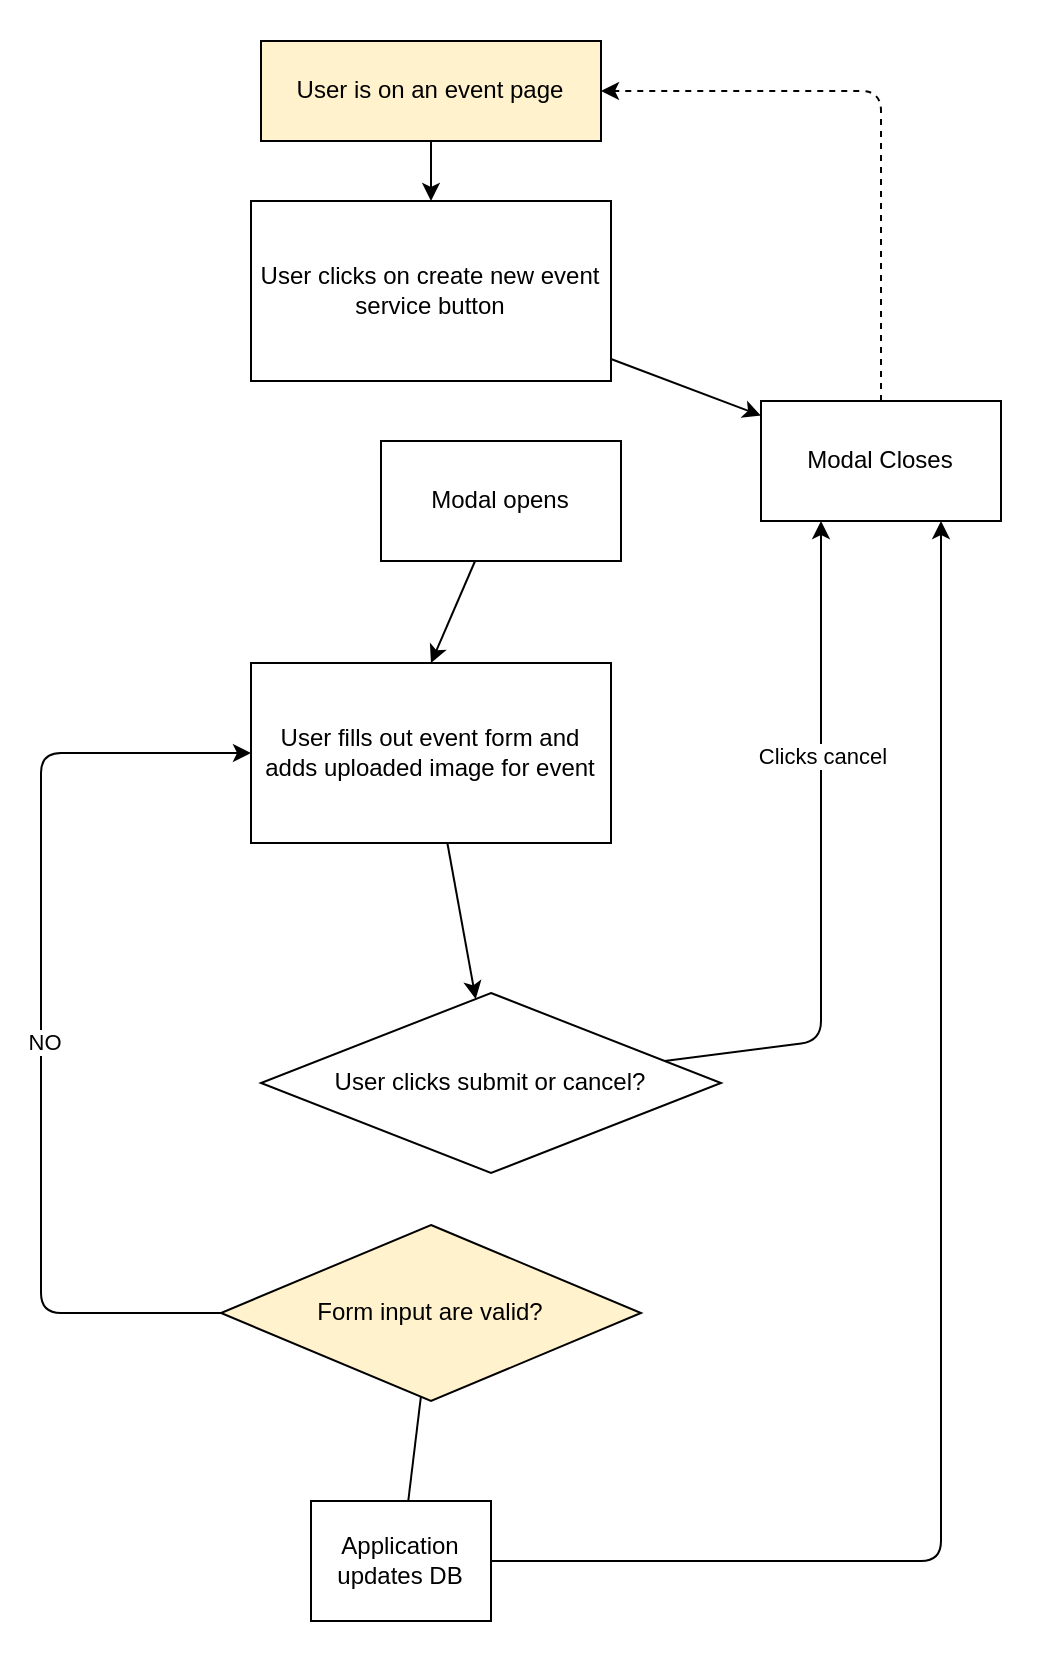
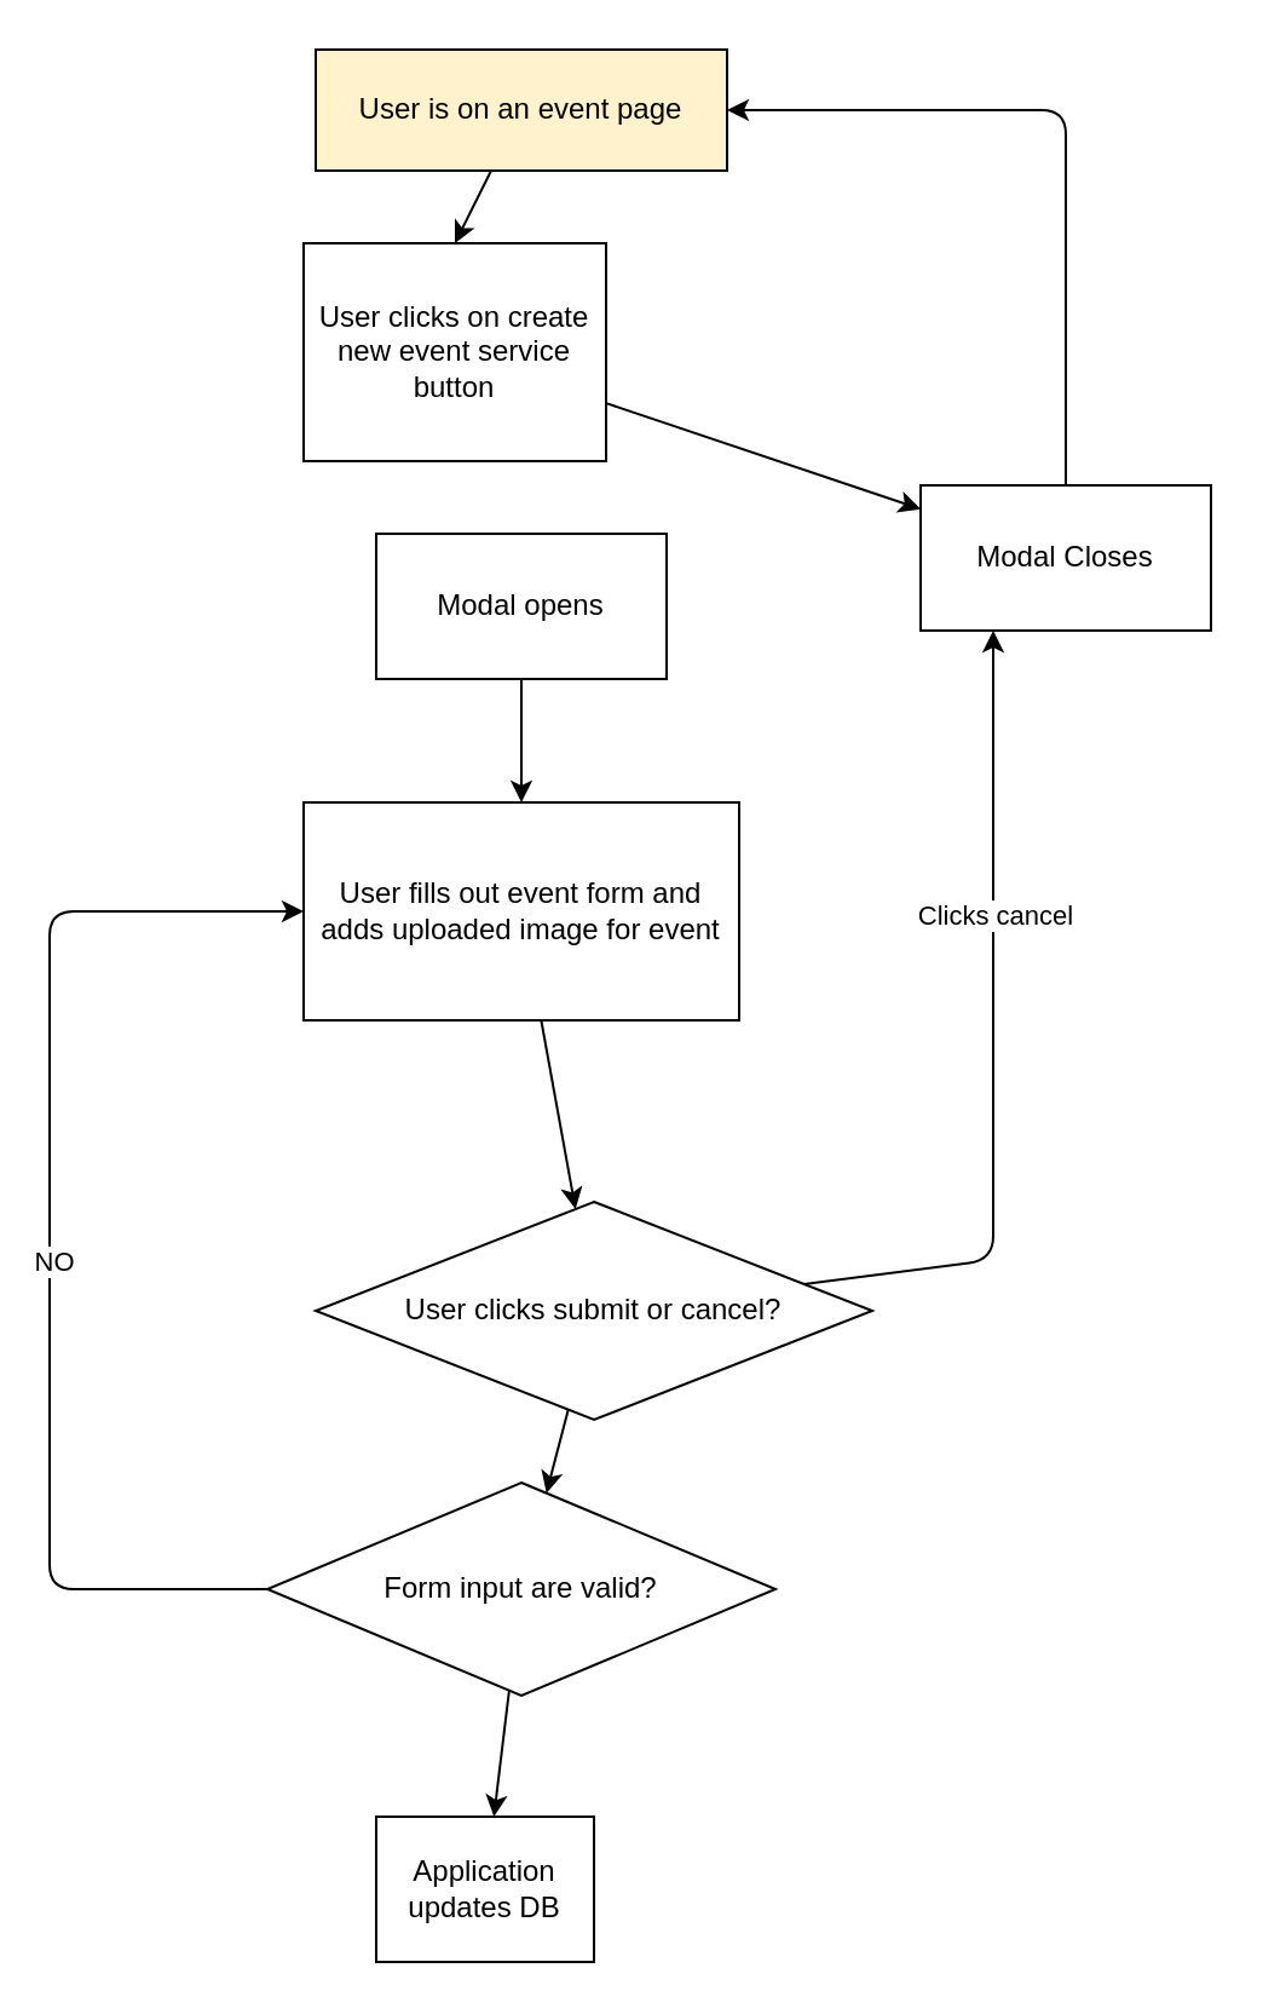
- <mxCell id="12" style="edgeStyle=none;html=1;entryX=1;entryY=0.5;entryDx=0;entryDy=0;dashed=1;" parent="1" source="13" target="11" edge="1"><mxGeometry relative="1" as="geometry"><Array as="points"><mxPoint x="440" y="45" /></Array></mxGeometry></mxCell>
+ <mxCell id="12" style="edgeStyle=none;html=1;entryX=1;entryY=0.5;entryDx=0;entryDy=0;" parent="1" source="13" target="11" edge="1"><mxGeometry relative="1" as="geometry"><Array as="points"><mxPoint x="440" y="45" /></Array></mxGeometry></mxCell>
- <mxCell id="3" value="User clicks on create new event service button" style="rounded=0;whiteSpace=wrap;html=1;" parent="1" vertex="1"><mxGeometry x="125" y="100" width="180" height="90" as="geometry" /></mxCell>
+ <mxCell id="3" value="User clicks on create new event service button" style="rounded=0;whiteSpace=wrap;html=1;" parent="1" vertex="1"><mxGeometry x="125" y="100" width="125" height="90" as="geometry" /></mxCell>
- <mxCell id="19" value="Modal opens" style="whiteSpace=wrap;html=1;rounded=0;" parent="1" vertex="1"><mxGeometry x="190" y="220" width="120" height="60" as="geometry" /></mxCell>
+ <mxCell id="19" value="Modal opens" style="whiteSpace=wrap;html=1;rounded=0;" parent="1" vertex="1"><mxGeometry x="155" y="220" width="120" height="60" as="geometry" /></mxCell>
+ <mxCell id="8" value="" style="edgeStyle=none;html=1;" parent="1" source="9" target="17" edge="1"><mxGeometry relative="1" as="geometry" /></mxCell>
- <mxCell id="20" style="edgeStyle=none;html=1;entryX=0.75;entryY=1;entryDx=0;entryDy=0;" edge="1" parent="1" source="21" target="13"><mxGeometry relative="1" as="geometry"><Array as="points"><mxPoint x="470" y="780" /></Array></mxGeometry></mxCell>
- <mxCell id="17" value="Form input are valid?" style="rhombus;whiteSpace=wrap;html=1;rounded=0;fillColor=#fff2cc;" parent="1" vertex="1"><mxGeometry x="110" y="612" width="210" height="88" as="geometry" /></mxCell>
+ <mxCell id="17" value="Form input are valid?" style="rhombus;whiteSpace=wrap;html=1;rounded=0;" parent="1" vertex="1"><mxGeometry x="110" y="612" width="210" height="88" as="geometry" /></mxCell>
- <mxCell id="16" value="" style="edgeStyle=none;html=1;endArrow=none;" parent="1" source="17" target="21" edge="1"><mxGeometry relative="1" as="geometry" /></mxCell>
+ <mxCell id="16" value="" style="edgeStyle=none;html=1;" parent="1" source="17" target="21" edge="1"><mxGeometry relative="1" as="geometry" /></mxCell>
